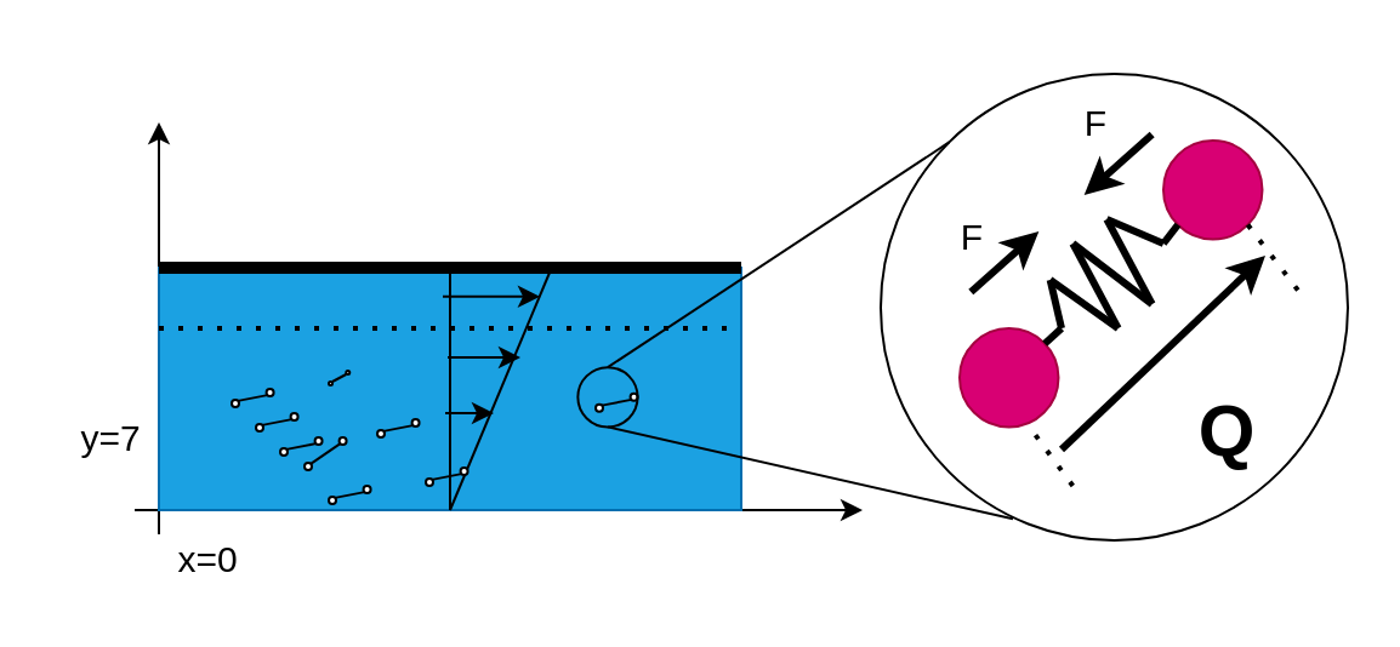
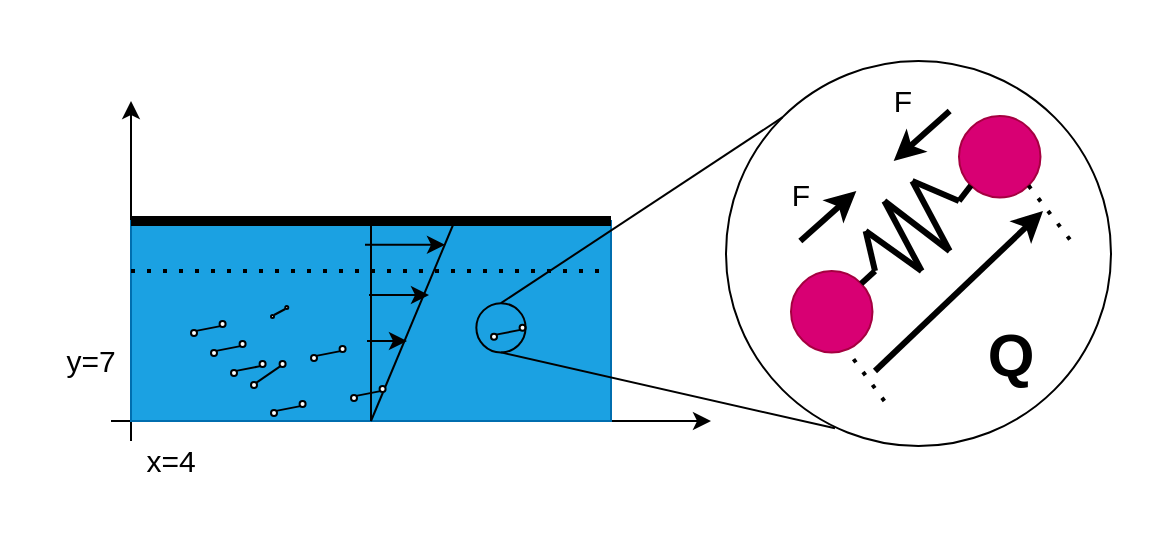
- <mxCell id="71" value="x=0" style="text;html=1;align=center;verticalAlign=middle;resizable=0;points=[];autosize=1;strokeColor=none;fillColor=none;fontSize=15;" parent="1" vertex="1"><mxGeometry x="60" y="215" width="50" height="30" as="geometry" /></mxCell>
+ <mxCell id="71" value="x=4" style="text;html=1;align=center;verticalAlign=middle;resizable=0;points=[];autosize=1;strokeColor=none;fillColor=none;fontSize=15;" parent="1" vertex="1"><mxGeometry x="60" y="215" width="50" height="30" as="geometry" /></mxCell>
